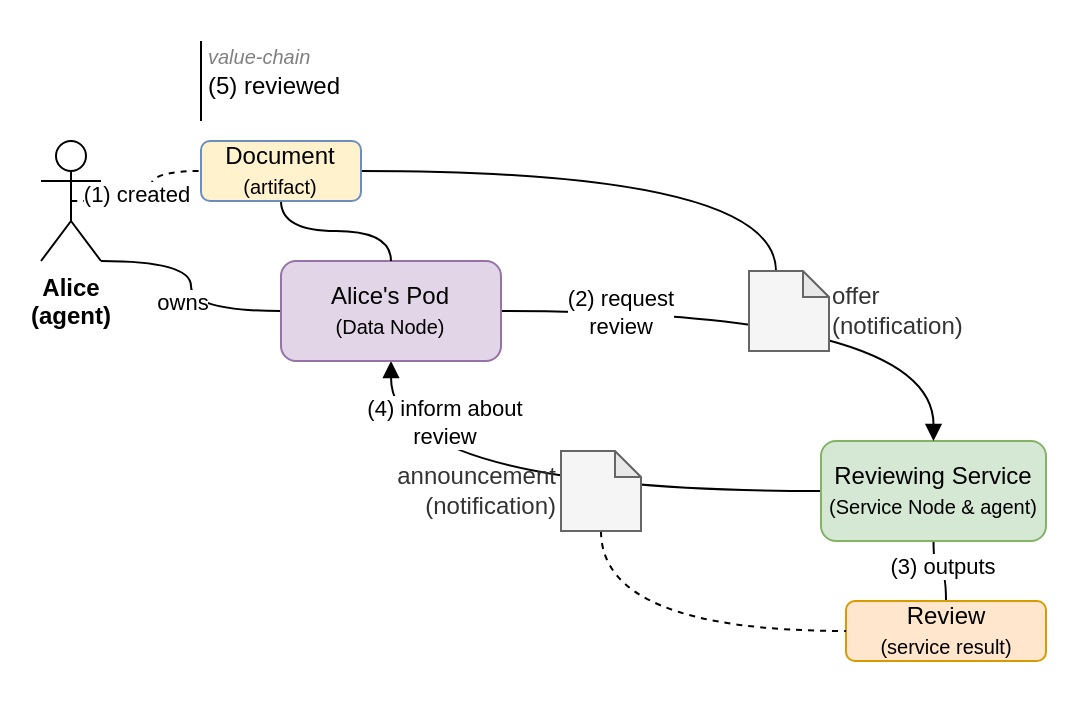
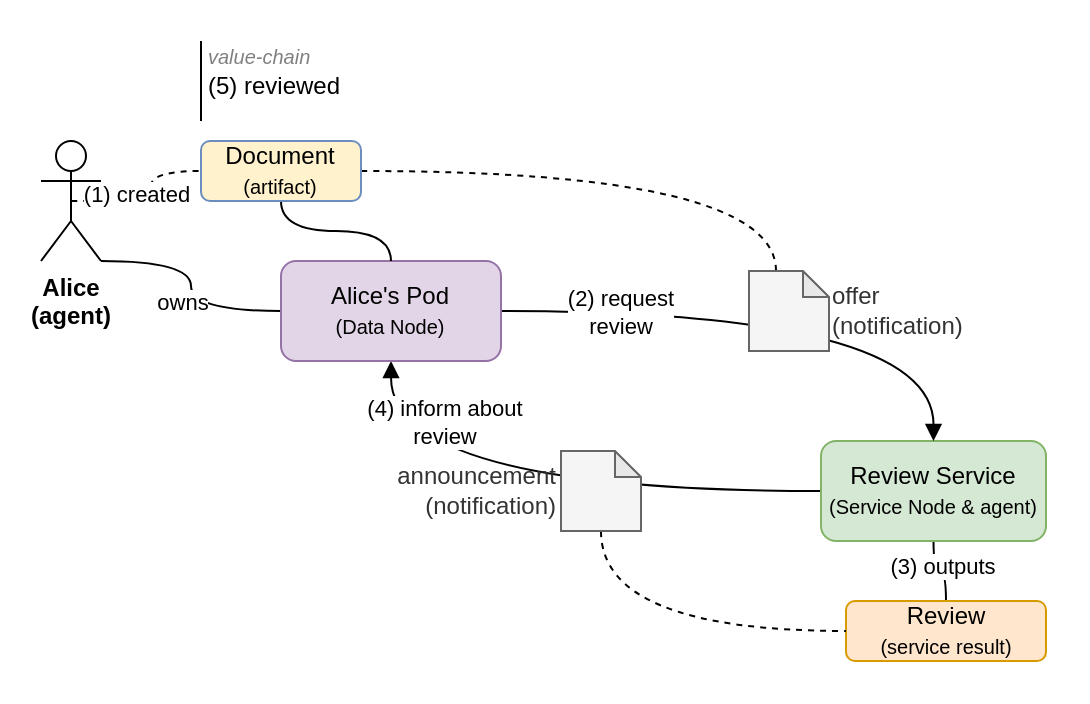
- <mxCell id="16" style="edgeStyle=orthogonalEdgeStyle;curved=1;html=1;exitX=1;exitY=0.5;exitDx=0;exitDy=0;entryX=0;entryY=0;entryDx=13.5;entryDy=0;entryPerimeter=0;endArrow=none;endFill=0;dashed=0;" parent="1" source="17" target="19" edge="1"><mxGeometry relative="1" as="geometry" /></mxCell>
+ <mxCell id="16" style="edgeStyle=orthogonalEdgeStyle;curved=1;html=1;exitX=1;exitY=0.5;exitDx=0;exitDy=0;entryX=0;entryY=0;entryDx=13.5;entryDy=0;entryPerimeter=0;endArrow=none;endFill=0;dashed=1;" parent="1" source="17" target="19" edge="1"><mxGeometry relative="1" as="geometry" /></mxCell>
- <mxCell id="11" value="Reviewing Service&lt;br&gt;&lt;span style=&quot;font-size: 10px&quot;&gt;(Service Node &amp;amp; agent)&lt;br&gt;&lt;/span&gt;" style="rounded=1;whiteSpace=wrap;html=1;fillColor=#d5e8d4;strokeColor=#82b366;" parent="1" vertex="1"><mxGeometry x="410" y="220" width="112.5" height="50" as="geometry" /></mxCell>
+ <mxCell id="11" value="Review Service&lt;br&gt;&lt;span style=&quot;font-size: 10px&quot;&gt;(Service Node &amp;amp; agent)&lt;br&gt;&lt;/span&gt;" style="rounded=1;whiteSpace=wrap;html=1;fillColor=#d5e8d4;strokeColor=#82b366;" parent="1" vertex="1"><mxGeometry x="410" y="220" width="112.5" height="50" as="geometry" /></mxCell>
